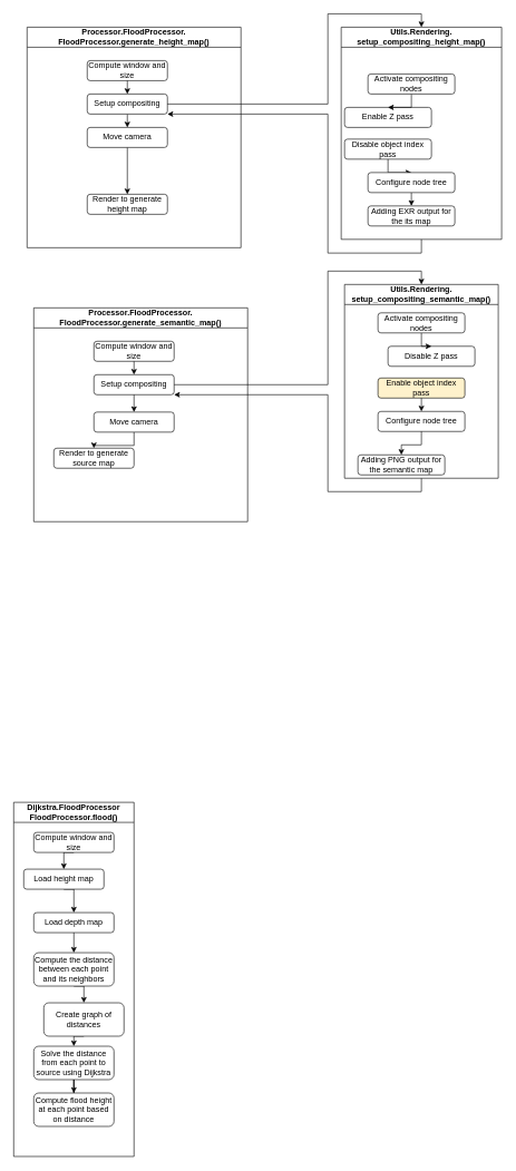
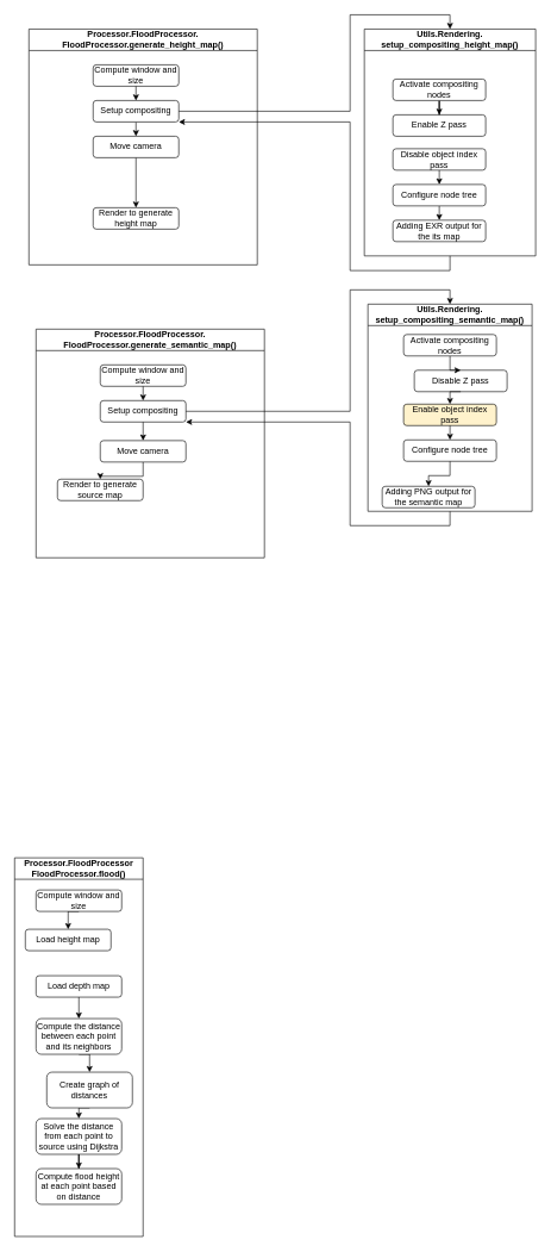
- <mxCell id="18" value="Enable Z pass" style="rounded=1;whiteSpace=wrap;html=1;fontSize=12;glass=0;strokeWidth=1;shadow=0;" vertex="1" parent="17"><mxGeometry x="5" y="120" width="130" height="30" as="geometry" /></mxCell>
+ <mxCell id="18" value="Enable Z pass" style="rounded=1;whiteSpace=wrap;html=1;fontSize=12;glass=0;strokeWidth=1;shadow=0;" vertex="1" parent="17"><mxGeometry x="40" y="120" width="130" height="30" as="geometry" /></mxCell>
- <mxCell id="22" value="Disable object index pass" style="rounded=1;whiteSpace=wrap;html=1;fontSize=12;glass=0;strokeWidth=1;shadow=0;" vertex="1" parent="17"><mxGeometry x="5" y="167.5" width="130" height="30" as="geometry" /></mxCell>
+ <mxCell id="22" value="Disable object index pass" style="rounded=1;whiteSpace=wrap;html=1;fontSize=12;glass=0;strokeWidth=1;shadow=0;" vertex="1" parent="17"><mxGeometry x="40" y="167.5" width="130" height="30" as="geometry" /></mxCell>
+ <mxCell id="49" style="edgeStyle=orthogonalEdgeStyle;rounded=0;orthogonalLoop=1;jettySize=auto;html=1;exitX=0.5;exitY=1;exitDx=0;exitDy=0;entryX=0.5;entryY=0;entryDx=0;entryDy=0;" edge="1" parent="44" source="45" target="48"><mxGeometry relative="1" as="geometry" /></mxCell>
- <mxCell id="2" value="Dijkstra.FloodProcessor&lt;br&gt;FloodProcessor.flood()" style="swimlane;whiteSpace=wrap;html=1;startSize=30;" parent="1" vertex="1"><mxGeometry x="20" y="1200" width="180" height="530" as="geometry"><mxRectangle x="80" y="890" width="250" height="30" as="alternateBounds" /></mxGeometry></mxCell>
+ <mxCell id="2" value="Processor.FloodProcessor&lt;br&gt;FloodProcessor.flood()" style="swimlane;whiteSpace=wrap;html=1;startSize=30;" parent="1" vertex="1"><mxGeometry x="20" y="1200" width="180" height="530" as="geometry"><mxRectangle x="80" y="890" width="250" height="30" as="alternateBounds" /></mxGeometry></mxCell>
- <mxCell id="5" style="edgeStyle=orthogonalEdgeStyle;rounded=0;orthogonalLoop=1;jettySize=auto;html=1;exitX=0.5;exitY=1;exitDx=0;exitDy=0;entryX=0.5;entryY=0;entryDx=0;entryDy=0;" edge="1" parent="2" source="6" target="8"><mxGeometry relative="1" as="geometry" /></mxCell>
